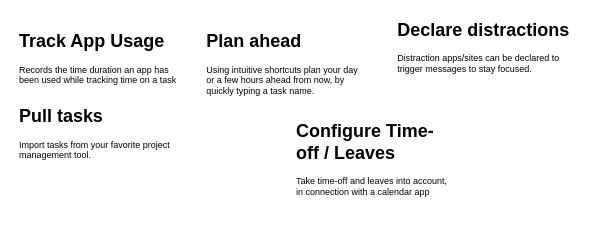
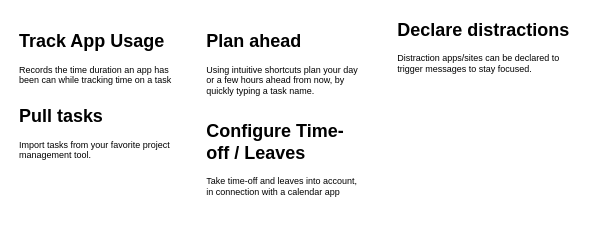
- <mxCell id="2" value="&lt;h1&gt;Track App Usage&lt;/h1&gt;&lt;p&gt;Records the time duration an app has been used while tracking time on a task&lt;/p&gt;" style="text;html=1;strokeColor=none;fillColor=none;spacing=5;spacingTop=-20;whiteSpace=wrap;overflow=hidden;rounded=0;" vertex="1" parent="1"><mxGeometry x="20" y="35" width="220" height="80" as="geometry" /></mxCell>
+ <mxCell id="2" value="&lt;h1&gt;Track App Usage&lt;/h1&gt;&lt;p&gt;Records the time duration an app has been can while tracking time on a task&lt;/p&gt;" style="text;html=1;strokeColor=none;fillColor=none;spacing=5;spacingTop=-20;whiteSpace=wrap;overflow=hidden;rounded=0;" vertex="1" parent="1"><mxGeometry x="20" y="35" width="220" height="80" as="geometry" /></mxCell>
- <mxCell id="6" value="&lt;h1&gt;Configure Time-off / Leaves&lt;/h1&gt;&lt;p&gt;Take time-off and leaves into account, in connection with a calendar app&lt;/p&gt;" style="text;html=1;strokeColor=none;fillColor=none;spacing=5;spacingTop=-20;whiteSpace=wrap;overflow=hidden;rounded=0;" vertex="1" parent="1"><mxGeometry x="390" y="155" width="210" height="130" as="geometry" /></mxCell>
+ <mxCell id="6" value="&lt;h1&gt;Configure Time-off / Leaves&lt;/h1&gt;&lt;p&gt;Take time-off and leaves into account, in connection with a calendar app&lt;/p&gt;" style="text;html=1;strokeColor=none;fillColor=none;spacing=5;spacingTop=-20;whiteSpace=wrap;overflow=hidden;rounded=0;" vertex="1" parent="1"><mxGeometry x="270" y="155" width="210" height="130" as="geometry" /></mxCell>
